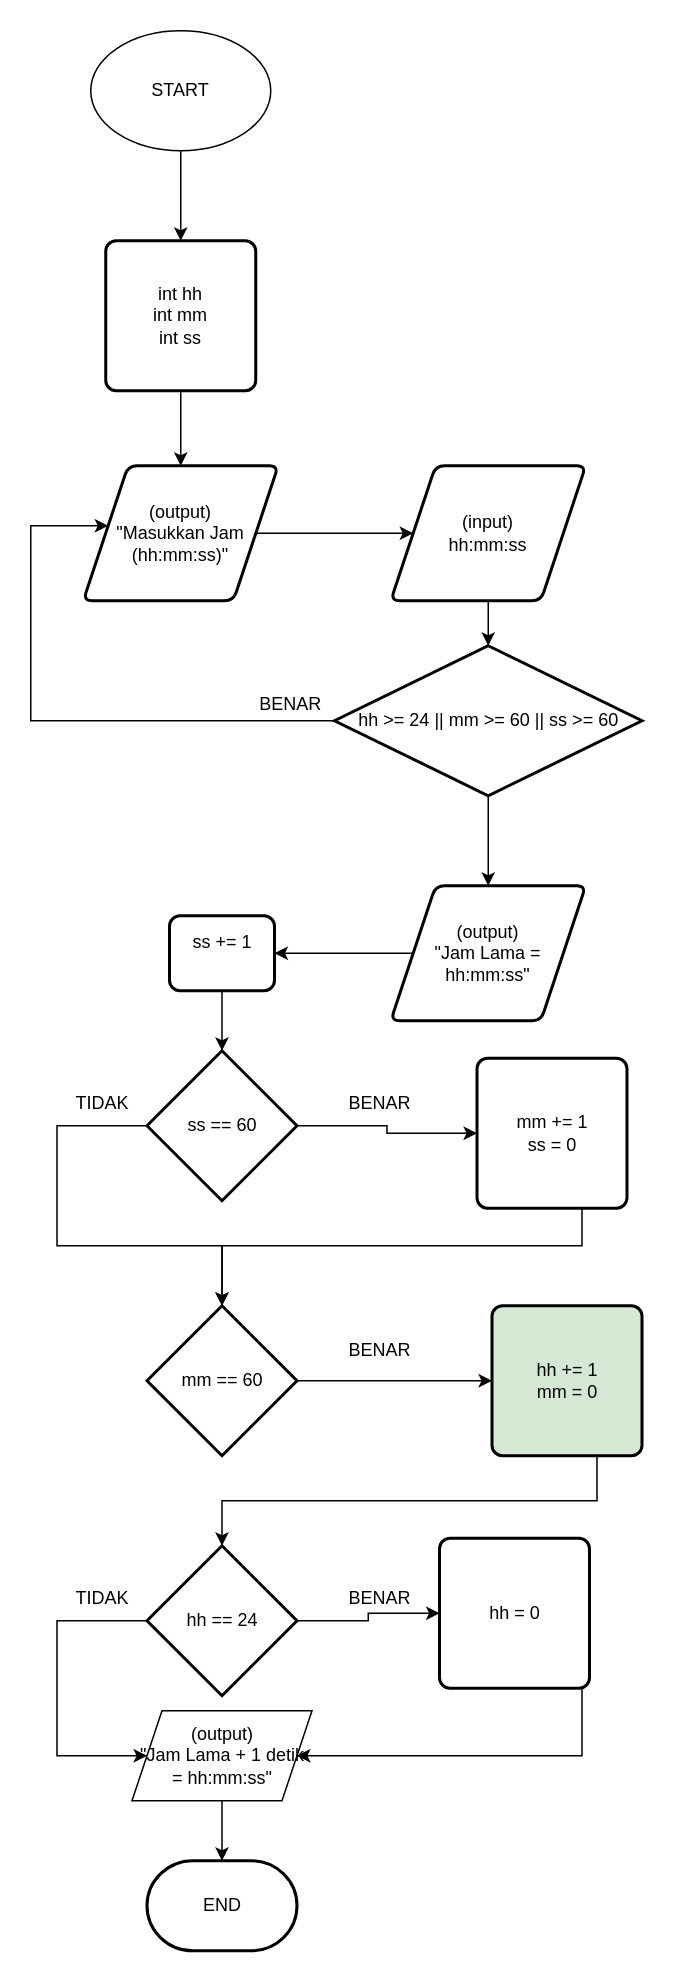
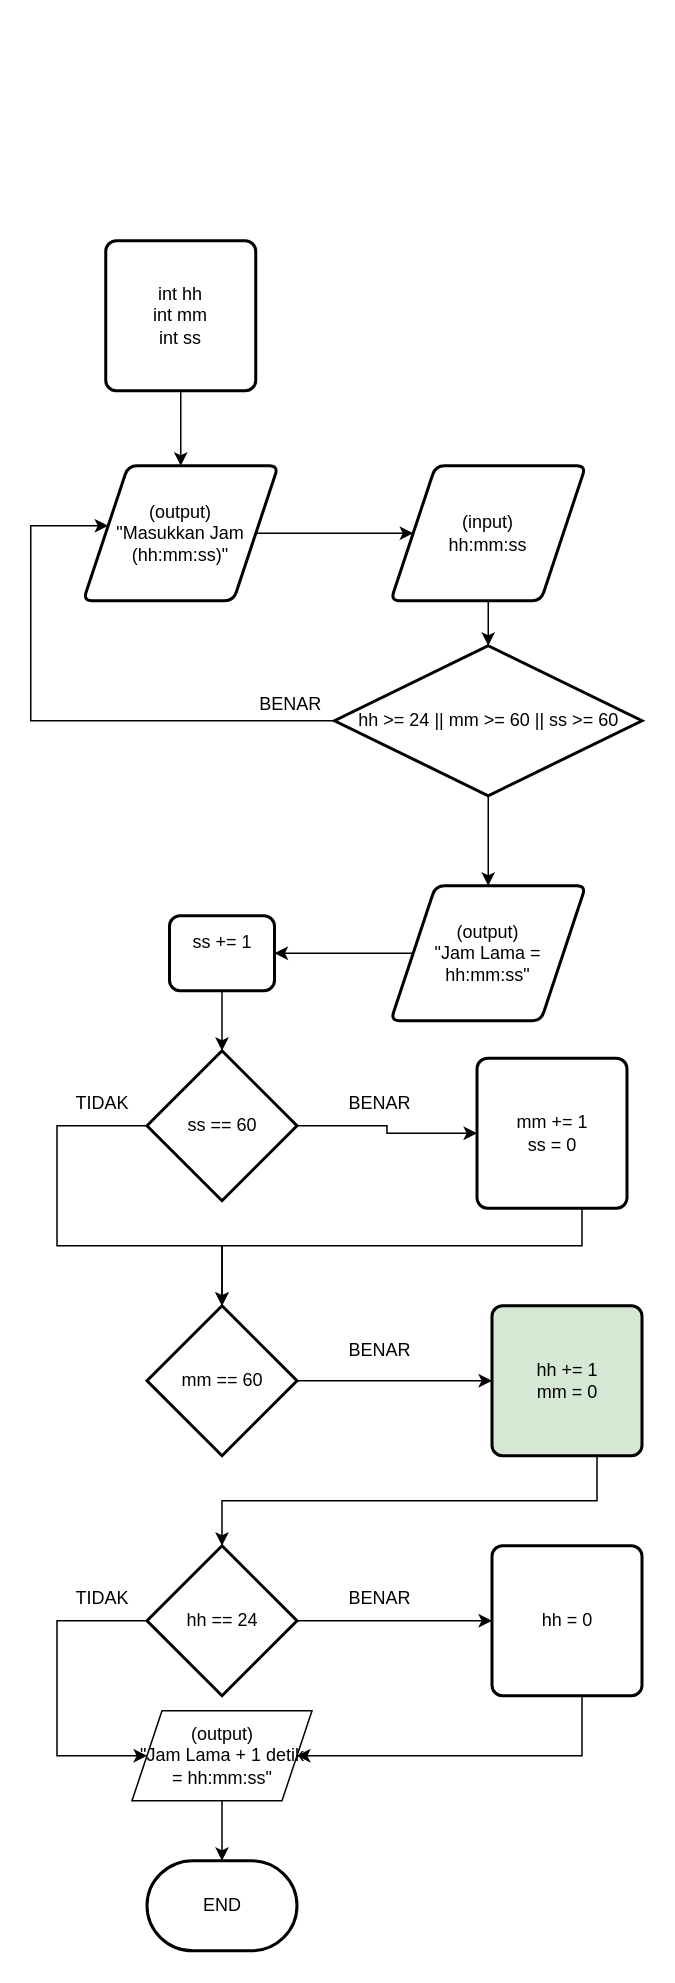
- <mxCell id="3" value="START" style="ellipse;whiteSpace=wrap;html=1;" parent="1" vertex="1"><mxGeometry x="60" y="20" width="120" height="80" as="geometry" /></mxCell>
- <mxCell id="2" style="edgeStyle=orthogonalEdgeStyle;rounded=0;orthogonalLoop=1;jettySize=auto;html=1;" parent="1" source="3" target="5" edge="1"><mxGeometry relative="1" as="geometry" /></mxCell>
- <mxCell id="27" value="hh = 0" style="rounded=1;whiteSpace=wrap;html=1;absoluteArcSize=1;arcSize=14;strokeWidth=2;" parent="1" vertex="1"><mxGeometry x="292.5" y="1025" width="100" height="100" as="geometry" /></mxCell>
+ <mxCell id="27" value="hh = 0" style="rounded=1;whiteSpace=wrap;html=1;absoluteArcSize=1;arcSize=14;strokeWidth=2;" parent="1" vertex="1"><mxGeometry x="327.5" y="1030" width="100" height="100" as="geometry" /></mxCell>
